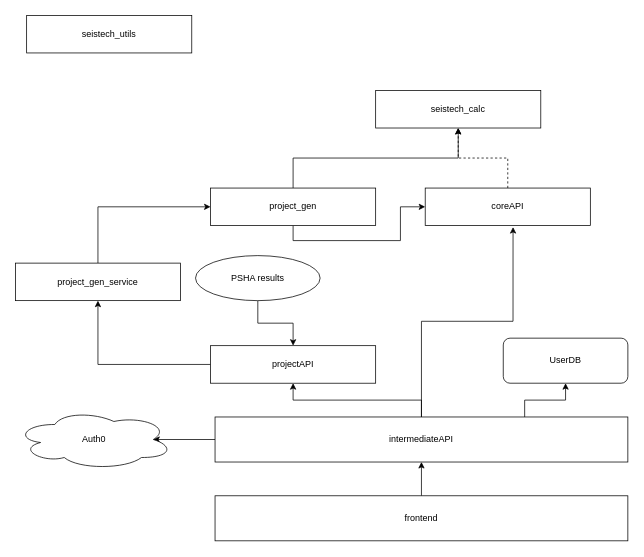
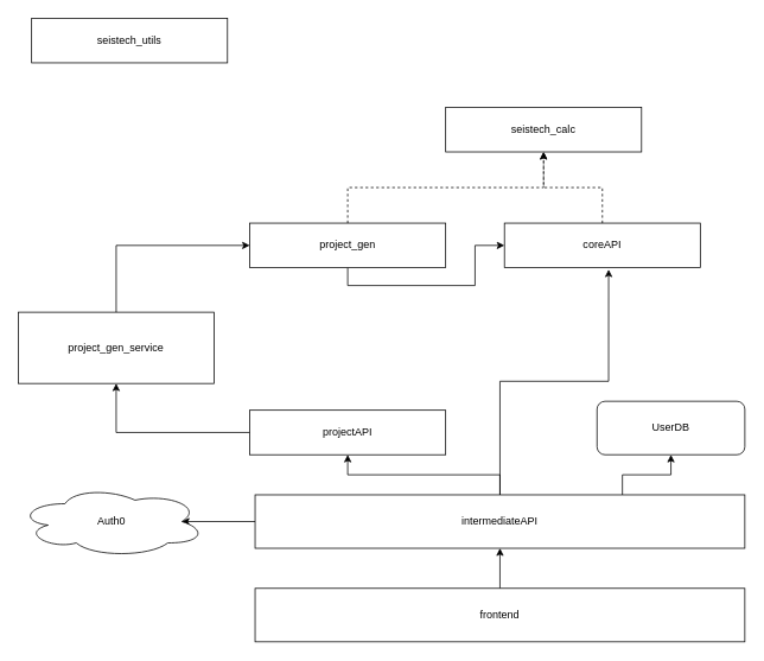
- <mxCell id="4" style="edgeStyle=orthogonalEdgeStyle;rounded=0;orthogonalLoop=1;jettySize=auto;html=1;exitX=0.5;exitY=0;exitDx=0;exitDy=0;entryX=0.5;entryY=1;entryDx=0;entryDy=0;" edge="1" parent="1" source="5" target="2"><mxGeometry relative="1" as="geometry" /></mxCell>
+ <mxCell id="4" style="edgeStyle=orthogonalEdgeStyle;rounded=0;orthogonalLoop=1;jettySize=auto;html=1;exitX=0.5;exitY=0;exitDx=0;exitDy=0;entryX=0.5;entryY=1;entryDx=0;entryDy=0;dashed=1;" edge="1" parent="1" source="5" target="2"><mxGeometry relative="1" as="geometry" /></mxCell>
- <mxCell id="9" value="PSHA results" style="ellipse;whiteSpace=wrap;html=1;" vertex="1" parent="1"><mxGeometry x="260" y="340" width="166" height="60" as="geometry" /></mxCell>
- <mxCell id="20" value="project_gen_service" style="rounded=0;whiteSpace=wrap;html=1;" vertex="1" parent="1"><mxGeometry x="20" y="350" width="220" height="50" as="geometry" /></mxCell>
+ <mxCell id="20" value="project_gen_service" style="rounded=0;whiteSpace=wrap;html=1;" vertex="1" parent="1"><mxGeometry x="20" y="350" width="220" height="80" as="geometry" /></mxCell>
- <mxCell id="8" style="edgeStyle=orthogonalEdgeStyle;rounded=0;orthogonalLoop=1;jettySize=auto;html=1;exitX=0.5;exitY=1;exitDx=0;exitDy=0;entryX=0.5;entryY=0;entryDx=0;entryDy=0;" edge="1" parent="1" source="9" target="7"><mxGeometry relative="1" as="geometry" /></mxCell>
